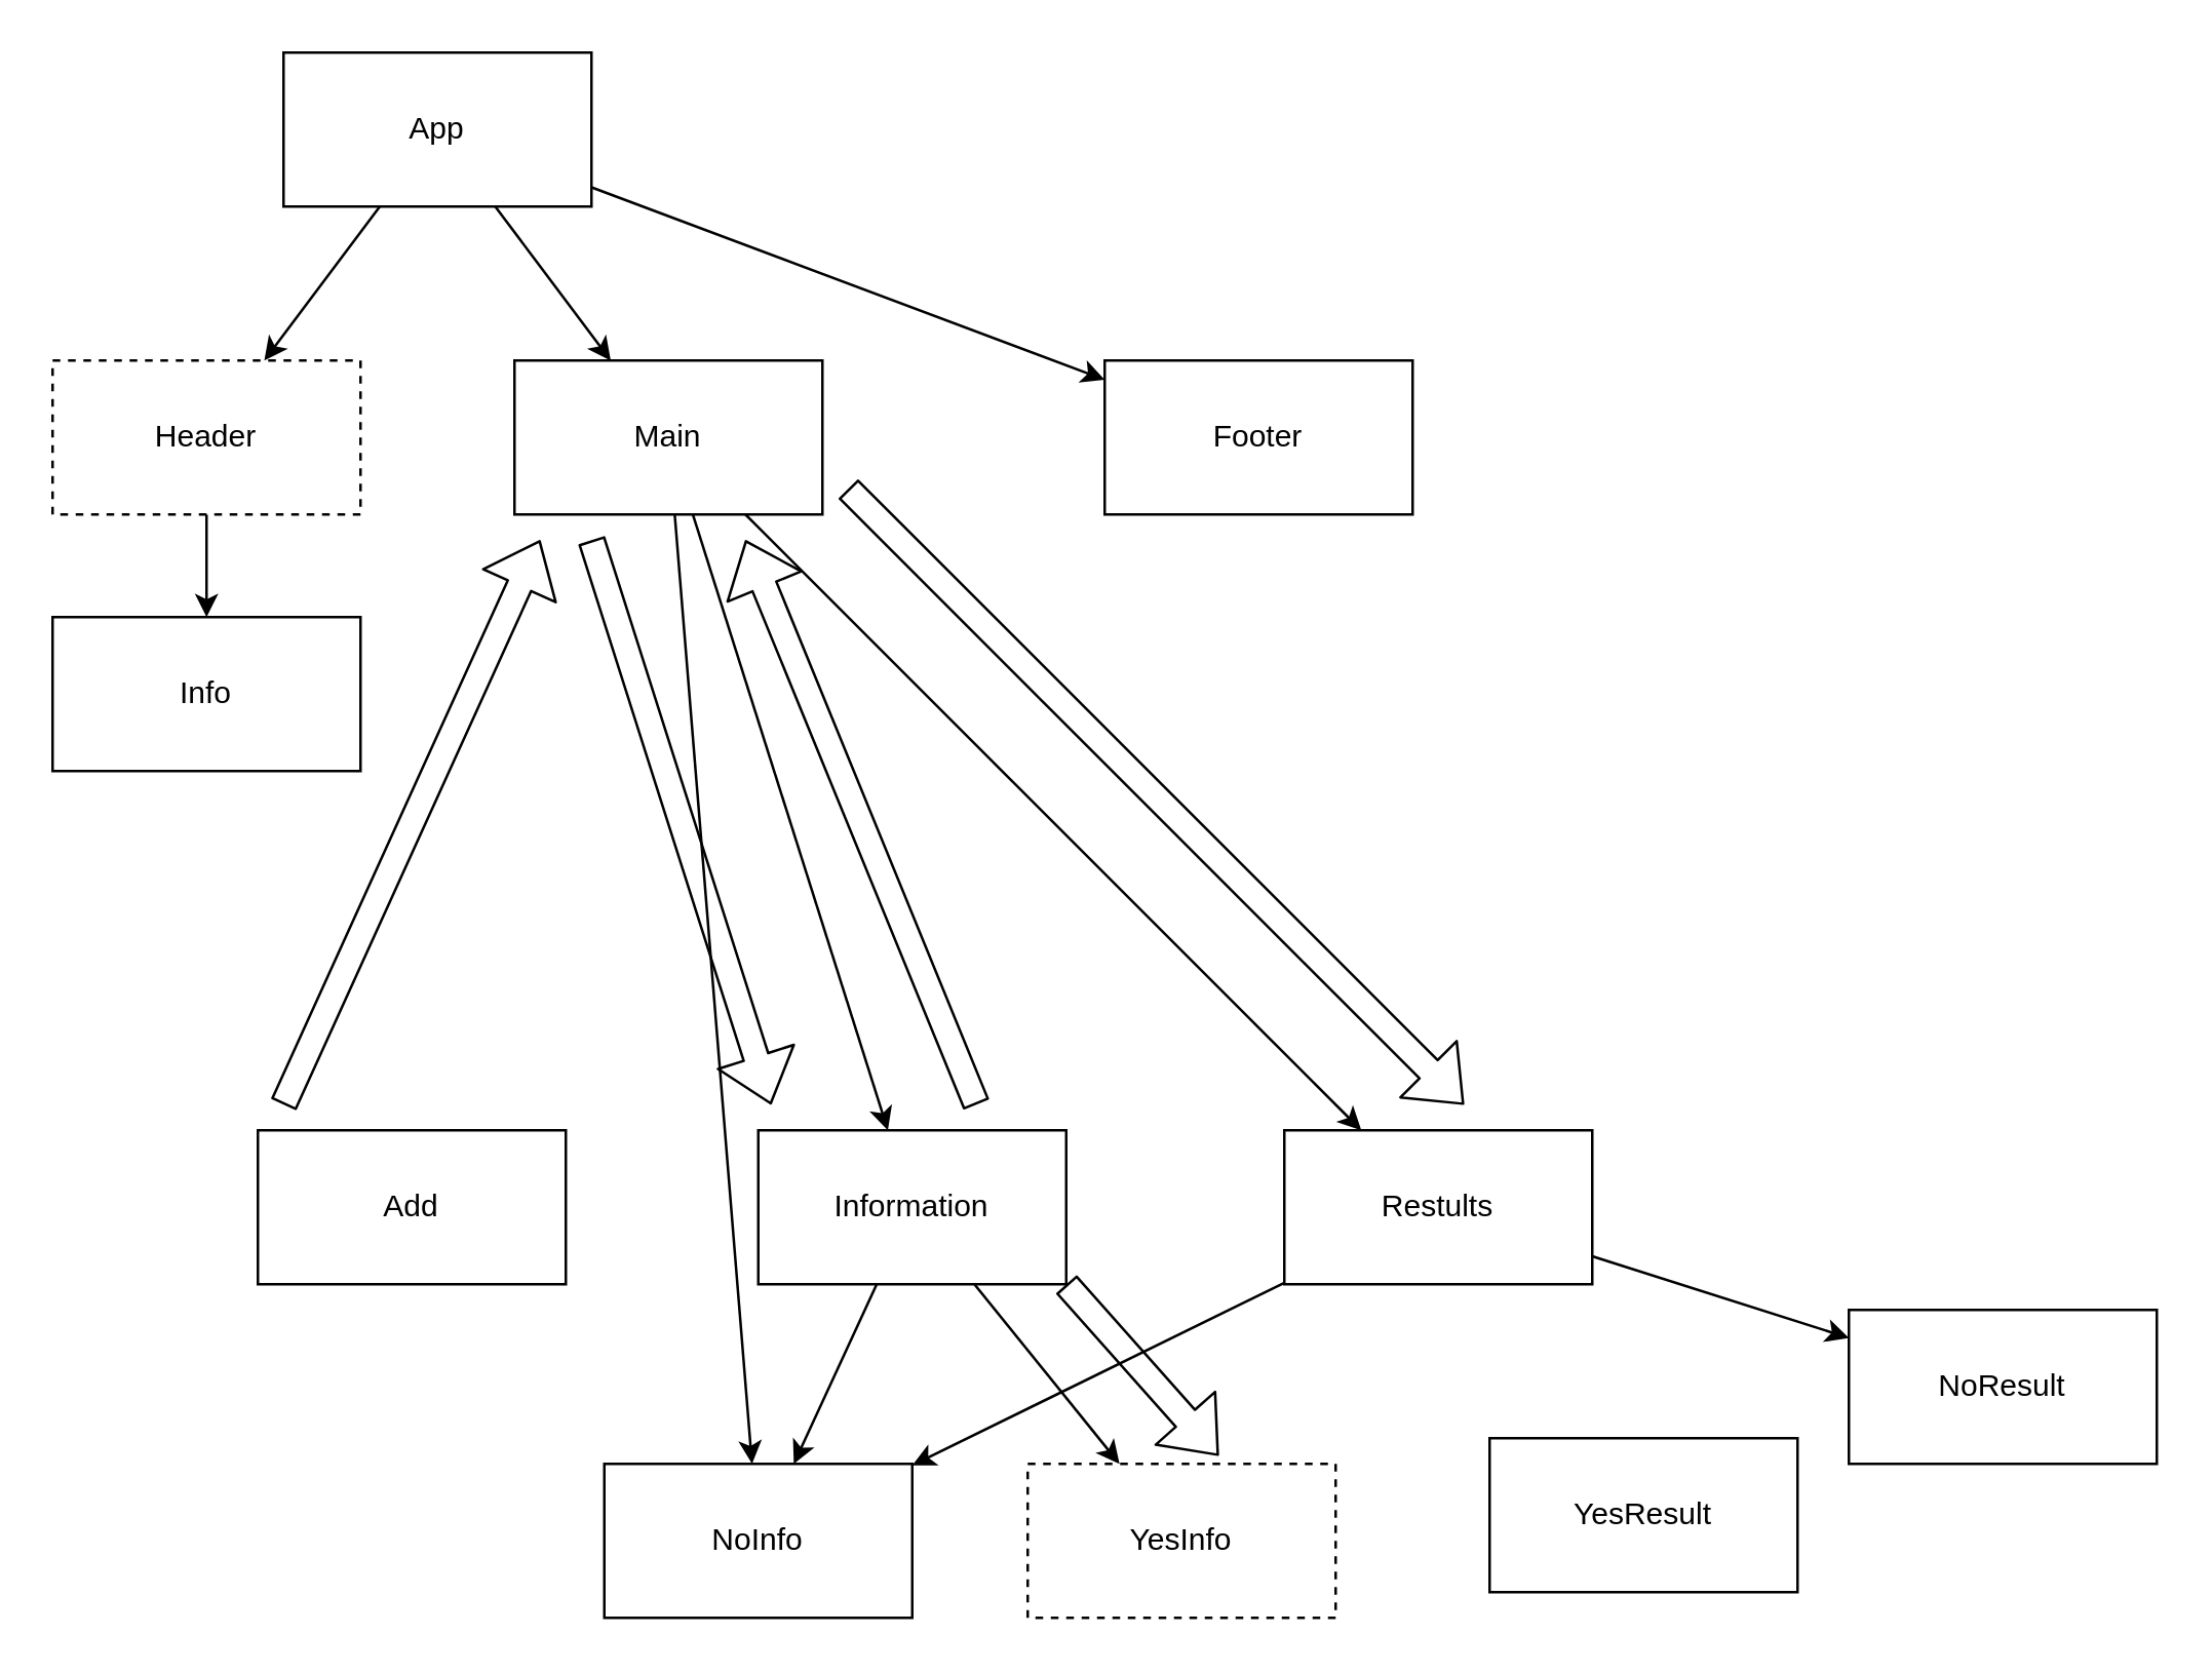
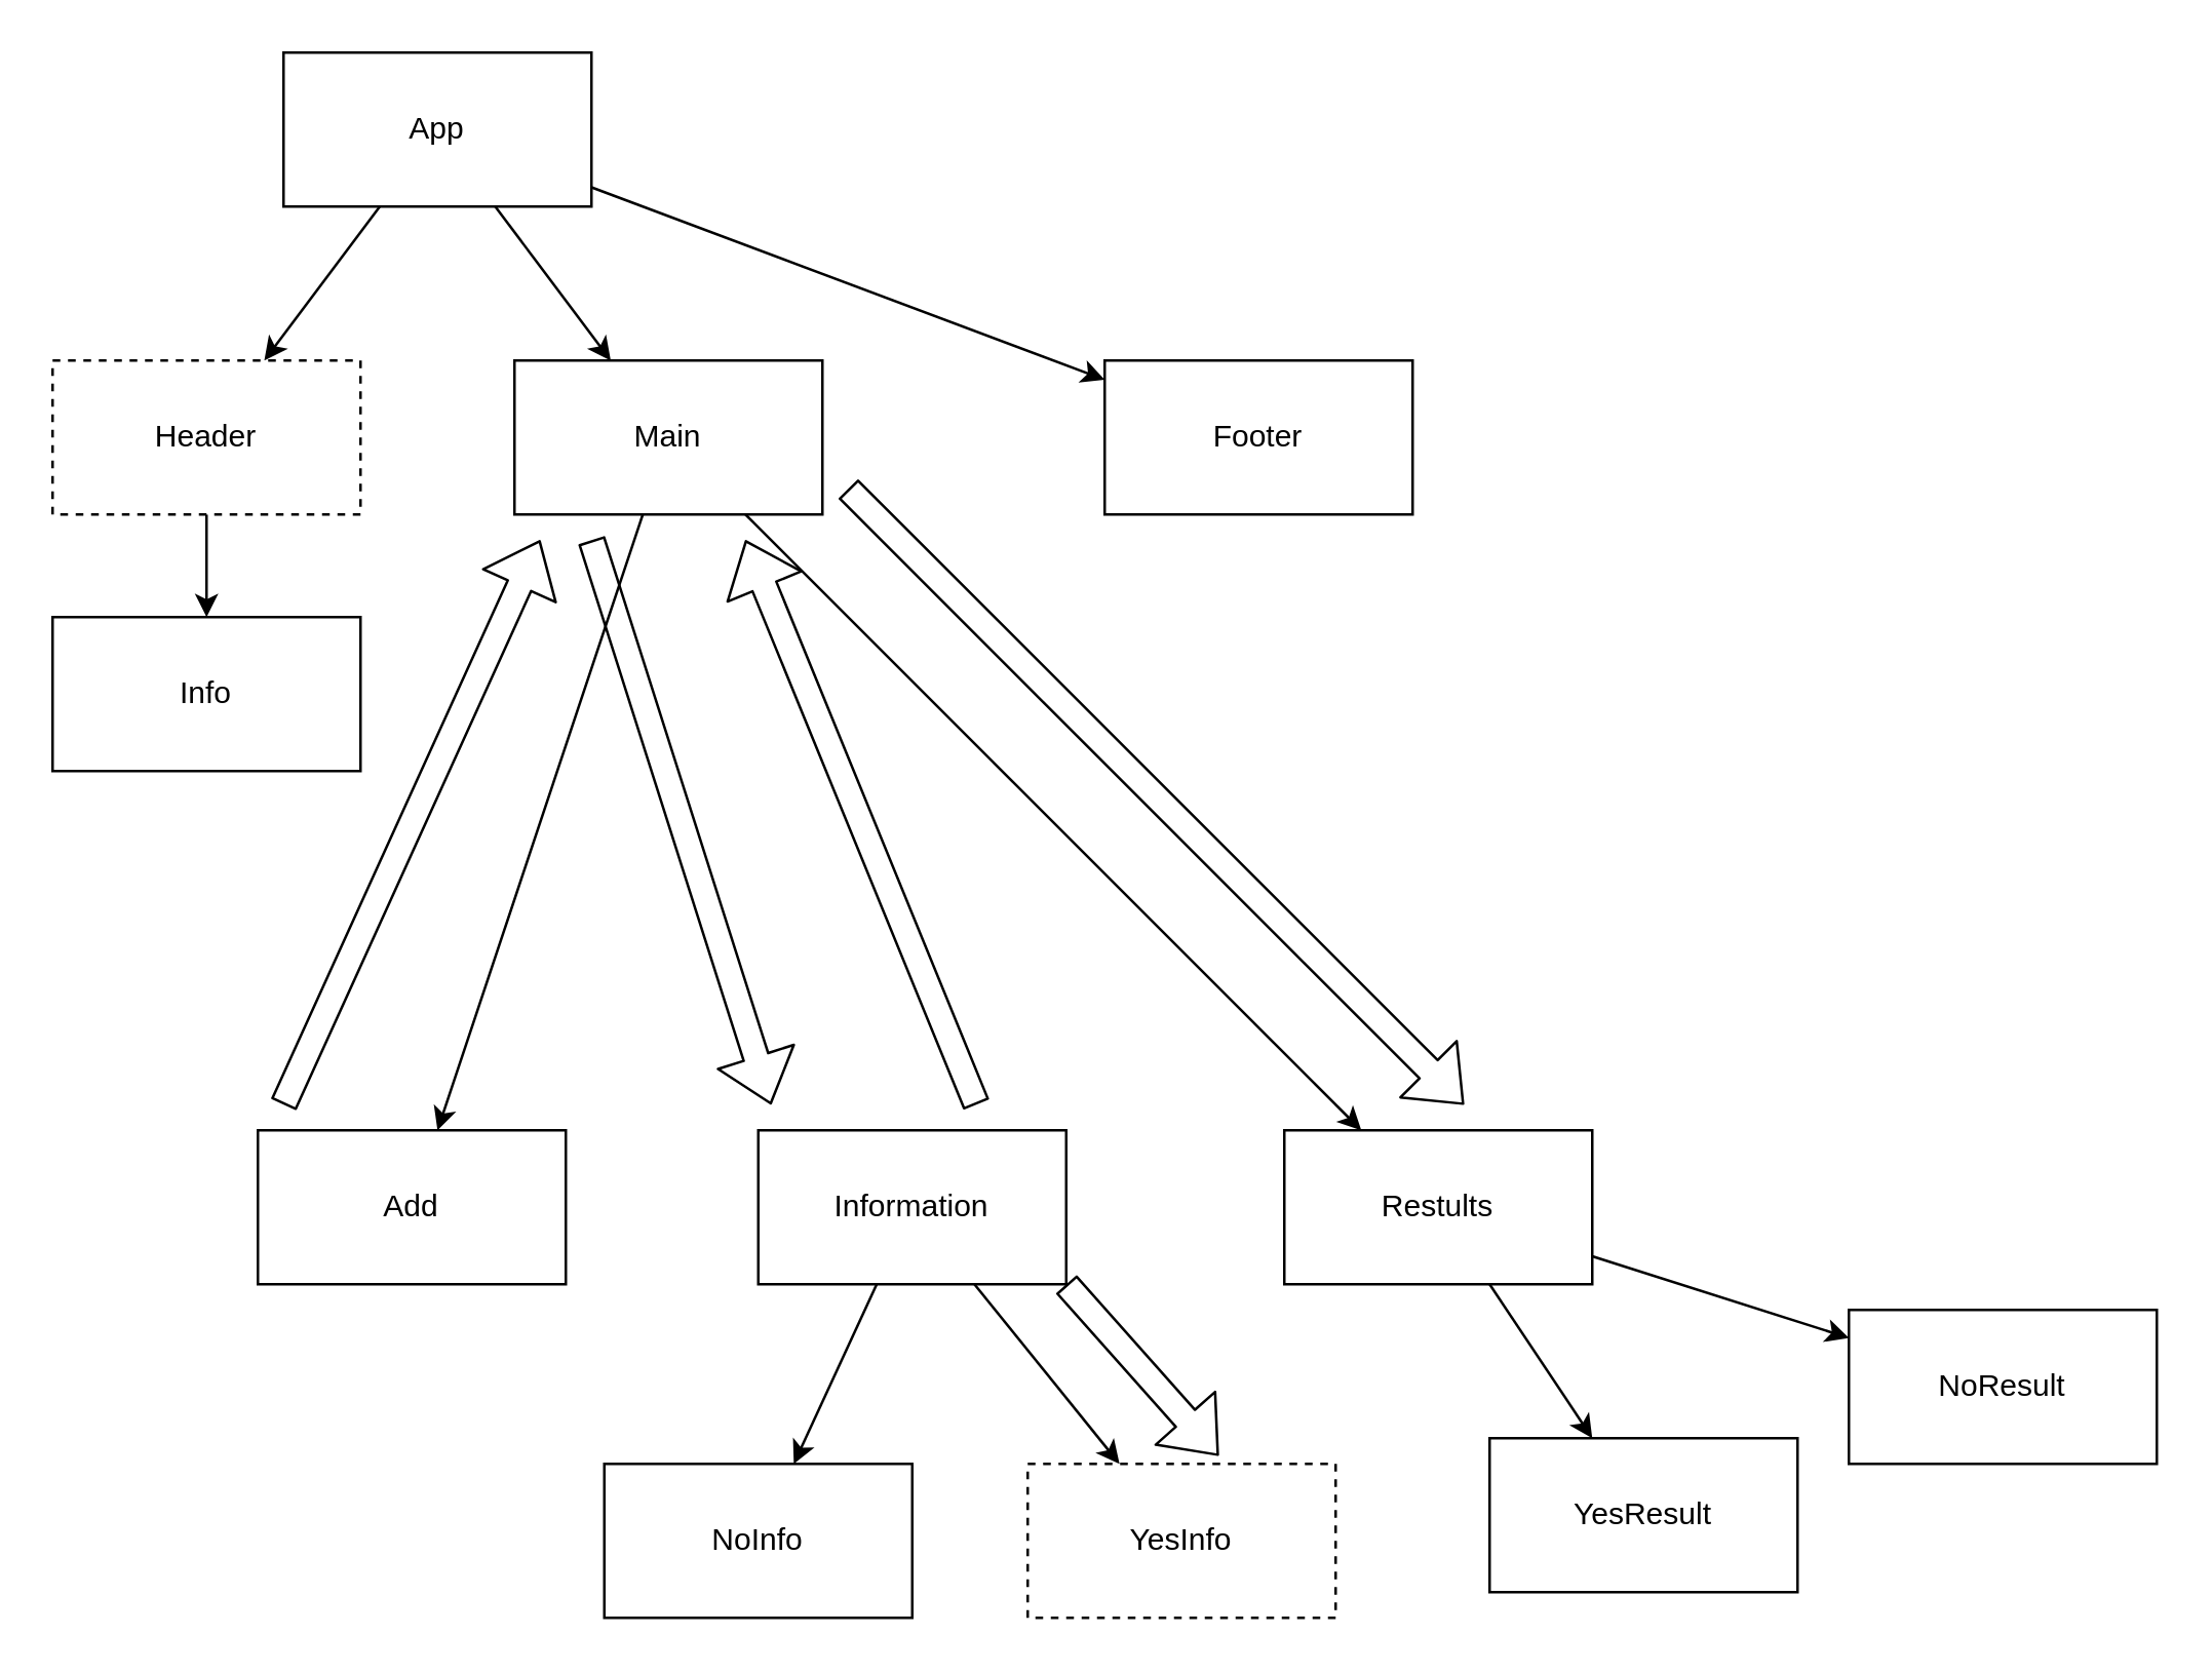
- <mxCell id="9" style="edgeStyle=none;html=1;" parent="1" source="11" target="16" edge="1"><mxGeometry relative="1" as="geometry"><mxPoint x="370" y="280" as="targetPoint" /></mxGeometry></mxCell>
- <mxCell id="8" style="edgeStyle=none;html=1;" parent="1" source="11" target="25" edge="1"><mxGeometry relative="1" as="geometry"><mxPoint x="260" y="240" as="targetPoint" /></mxGeometry></mxCell>
+ <mxCell id="8" style="edgeStyle=none;html=1;" parent="1" source="11" target="13" edge="1"><mxGeometry relative="1" as="geometry"><mxPoint x="260" y="240" as="targetPoint" /></mxGeometry></mxCell>
- <mxCell id="17" style="edgeStyle=none;html=1;" edge="1" parent="1" source="19" target="25"><mxGeometry relative="1" as="geometry"><mxPoint x="640" y="570" as="targetPoint" /></mxGeometry></mxCell>
+ <mxCell id="17" style="edgeStyle=none;html=1;" edge="1" parent="1" source="19" target="28"><mxGeometry relative="1" as="geometry"><mxPoint x="640" y="570" as="targetPoint" /></mxGeometry></mxCell>
